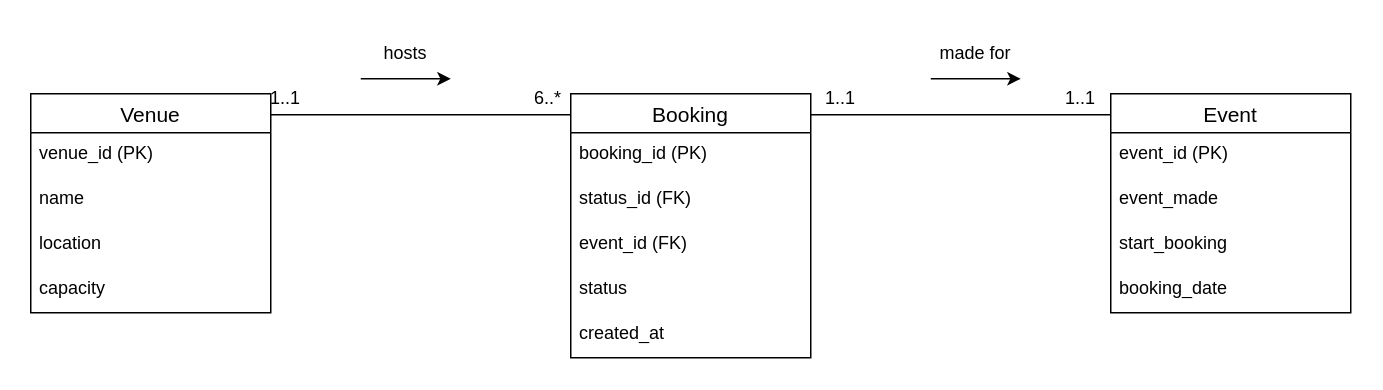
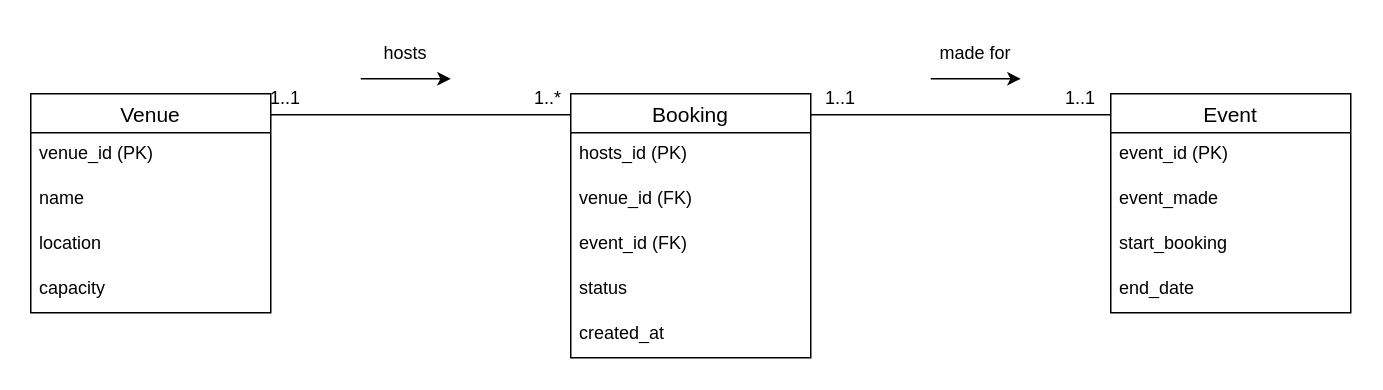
- <mxCell id="20" value="6..*" style="text;strokeColor=none;align=center;fillColor=none;html=1;verticalAlign=middle;whiteSpace=wrap;rounded=0;" vertex="1" parent="1"><mxGeometry x="335" y="50" width="60" height="30" as="geometry" /></mxCell>
+ <mxCell id="20" value="1..*" style="text;strokeColor=none;align=center;fillColor=none;html=1;verticalAlign=middle;whiteSpace=wrap;rounded=0;" vertex="1" parent="1"><mxGeometry x="335" y="50" width="60" height="30" as="geometry" /></mxCell>
- <mxCell id="13" value="booking_id (PK)" style="text;strokeColor=none;fillColor=none;spacingLeft=4;spacingRight=4;overflow=hidden;rotatable=0;points=[[0,0.5],[1,0.5]];portConstraint=eastwest;fontSize=12;whiteSpace=wrap;html=1;" parent="12" vertex="1"><mxGeometry y="26" width="160" height="30" as="geometry" /></mxCell>
+ <mxCell id="13" value="hosts_id (PK)" style="text;strokeColor=none;fillColor=none;spacingLeft=4;spacingRight=4;overflow=hidden;rotatable=0;points=[[0,0.5],[1,0.5]];portConstraint=eastwest;fontSize=12;whiteSpace=wrap;html=1;" parent="12" vertex="1"><mxGeometry y="26" width="160" height="30" as="geometry" /></mxCell>
- <mxCell id="14" value="status_id (FK)" style="text;strokeColor=none;fillColor=none;spacingLeft=4;spacingRight=4;overflow=hidden;rotatable=0;points=[[0,0.5],[1,0.5]];portConstraint=eastwest;fontSize=12;whiteSpace=wrap;html=1;" parent="12" vertex="1"><mxGeometry y="56" width="160" height="30" as="geometry" /></mxCell>
+ <mxCell id="14" value="venue_id (FK)" style="text;strokeColor=none;fillColor=none;spacingLeft=4;spacingRight=4;overflow=hidden;rotatable=0;points=[[0,0.5],[1,0.5]];portConstraint=eastwest;fontSize=12;whiteSpace=wrap;html=1;" parent="12" vertex="1"><mxGeometry y="56" width="160" height="30" as="geometry" /></mxCell>
- <mxCell id="6" value="booking_date" style="text;strokeColor=none;fillColor=none;spacingLeft=4;spacingRight=4;overflow=hidden;rotatable=0;points=[[0,0.5],[1,0.5]];portConstraint=eastwest;fontSize=12;whiteSpace=wrap;html=1;" parent="2" vertex="1"><mxGeometry y="116" width="160" height="30" as="geometry" /></mxCell>
+ <mxCell id="6" value="end_date" style="text;strokeColor=none;fillColor=none;spacingLeft=4;spacingRight=4;overflow=hidden;rotatable=0;points=[[0,0.5],[1,0.5]];portConstraint=eastwest;fontSize=12;whiteSpace=wrap;html=1;" parent="2" vertex="1"><mxGeometry y="116" width="160" height="30" as="geometry" /></mxCell>
